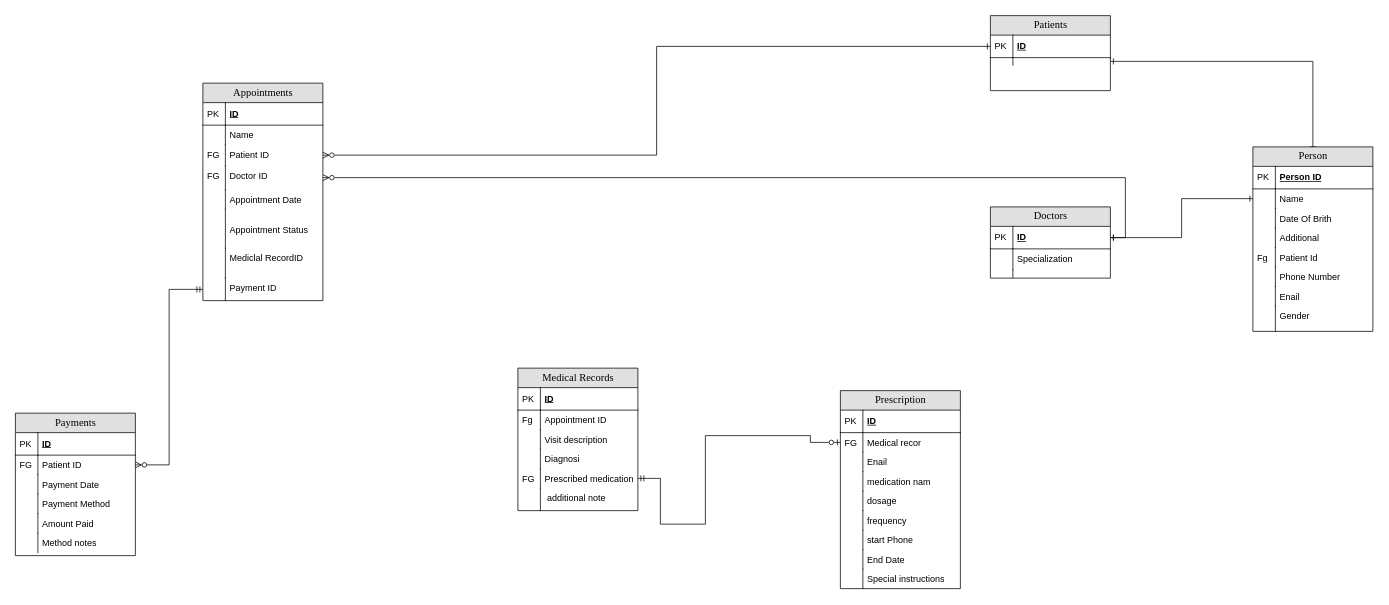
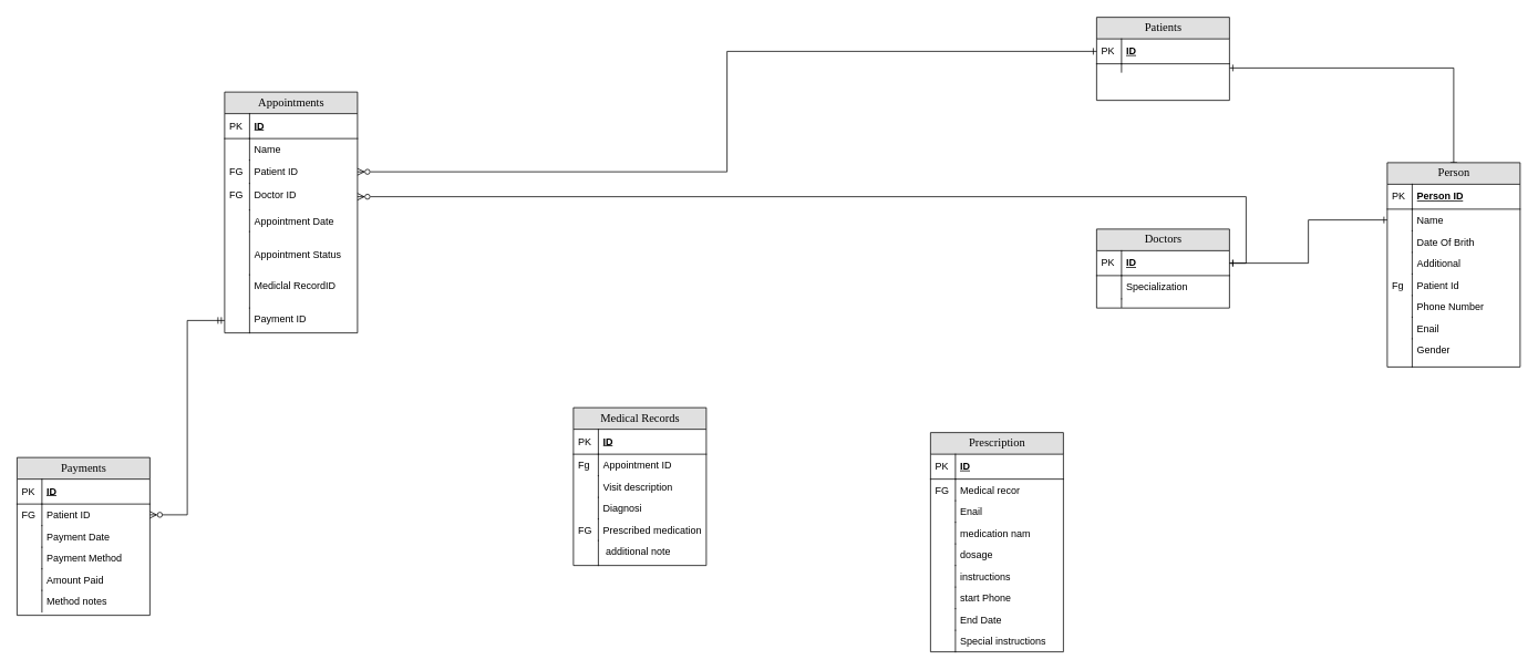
- <mxCell id="86" style="edgeStyle=orthogonalEdgeStyle;rounded=0;orthogonalLoop=1;jettySize=auto;html=1;startArrow=ERmandOne;startFill=0;endArrow=ERzeroToOne;endFill=0;entryX=0;entryY=0.5;entryDx=0;entryDy=0;exitX=1;exitY=0.5;exitDx=0;exitDy=0;" edge="1" parent="1" source="63" target="70"><mxGeometry relative="1" as="geometry"><mxPoint x="1000" y="540" as="targetPoint" /><Array as="points"><mxPoint x="880" y="637" /><mxPoint x="880" y="698" /><mxPoint x="940" y="698" /><mxPoint x="940" y="580" /><mxPoint x="1080" y="580" /><mxPoint x="1080" y="589" /></Array></mxGeometry></mxCell>
- <mxCell id="78" value="frequency" style="shape=partialRectangle;top=0;left=0;right=0;bottom=0;html=1;align=left;verticalAlign=top;fillColor=none;spacingLeft=34;spacingRight=4;whiteSpace=wrap;overflow=hidden;rotatable=0;points=[[0,0.5],[1,0.5]];portConstraint=eastwest;dropTarget=0;" vertex="1" parent="67"><mxGeometry y="160" width="160" height="26" as="geometry" /></mxCell>
+ <mxCell id="78" value="instructions" style="shape=partialRectangle;top=0;left=0;right=0;bottom=0;html=1;align=left;verticalAlign=top;fillColor=none;spacingLeft=34;spacingRight=4;whiteSpace=wrap;overflow=hidden;rotatable=0;points=[[0,0.5],[1,0.5]];portConstraint=eastwest;dropTarget=0;" vertex="1" parent="67"><mxGeometry y="160" width="160" height="26" as="geometry" /></mxCell>
